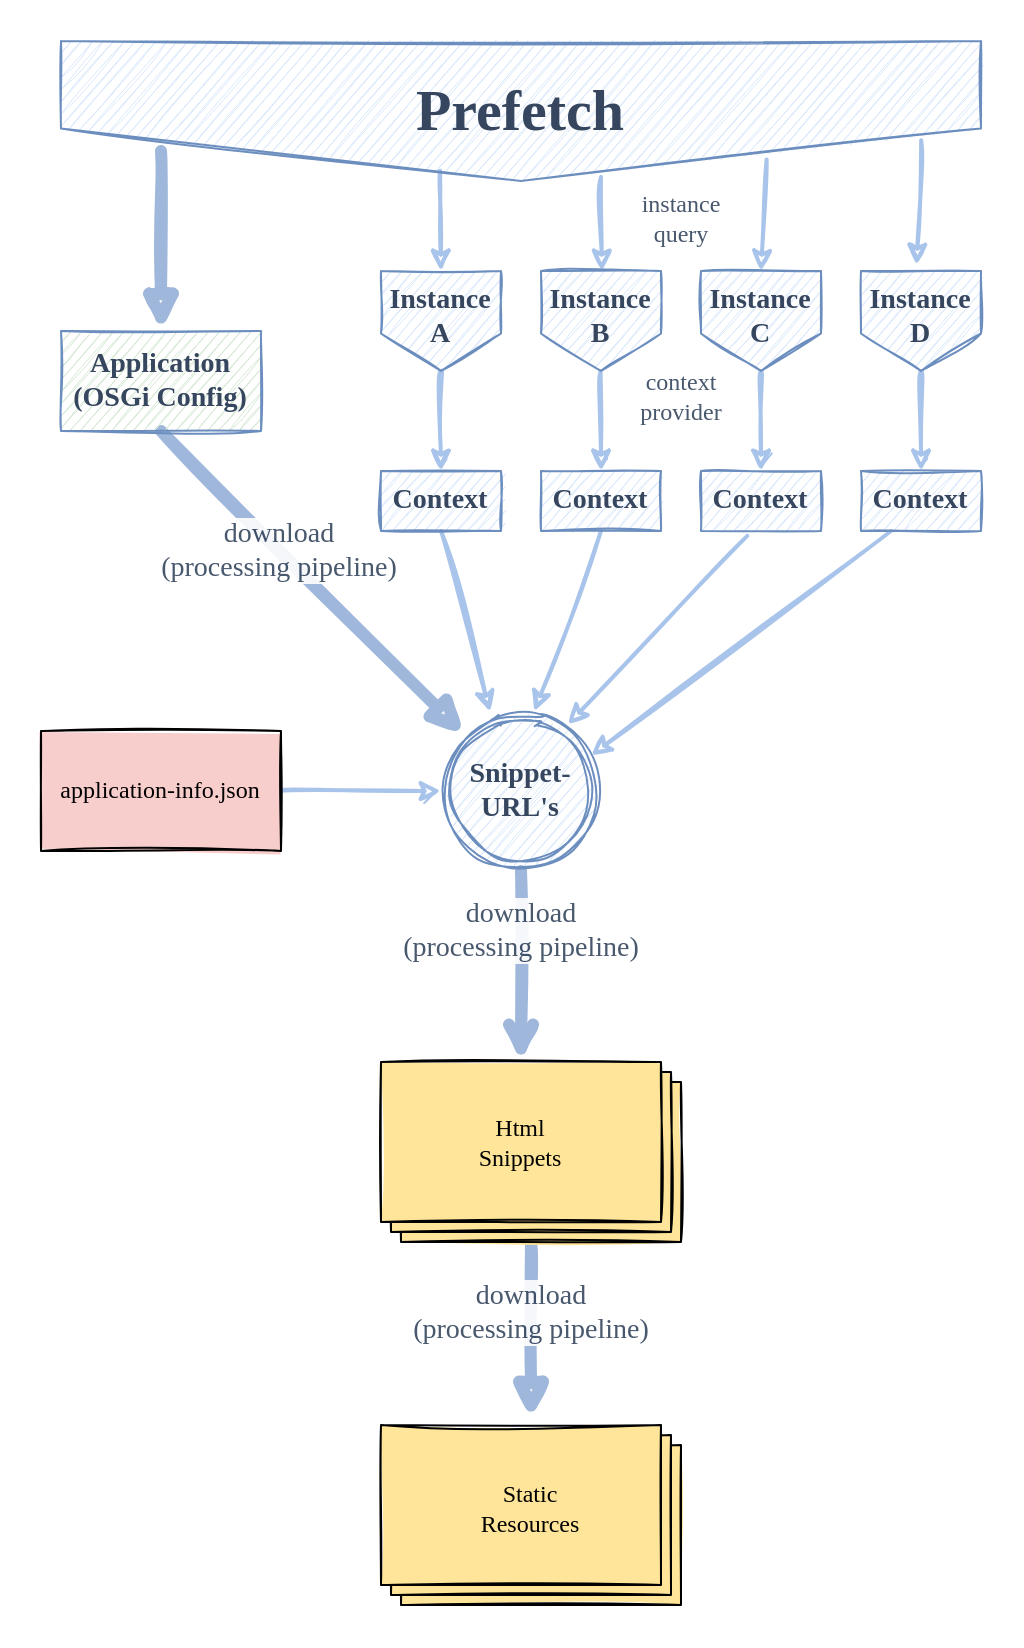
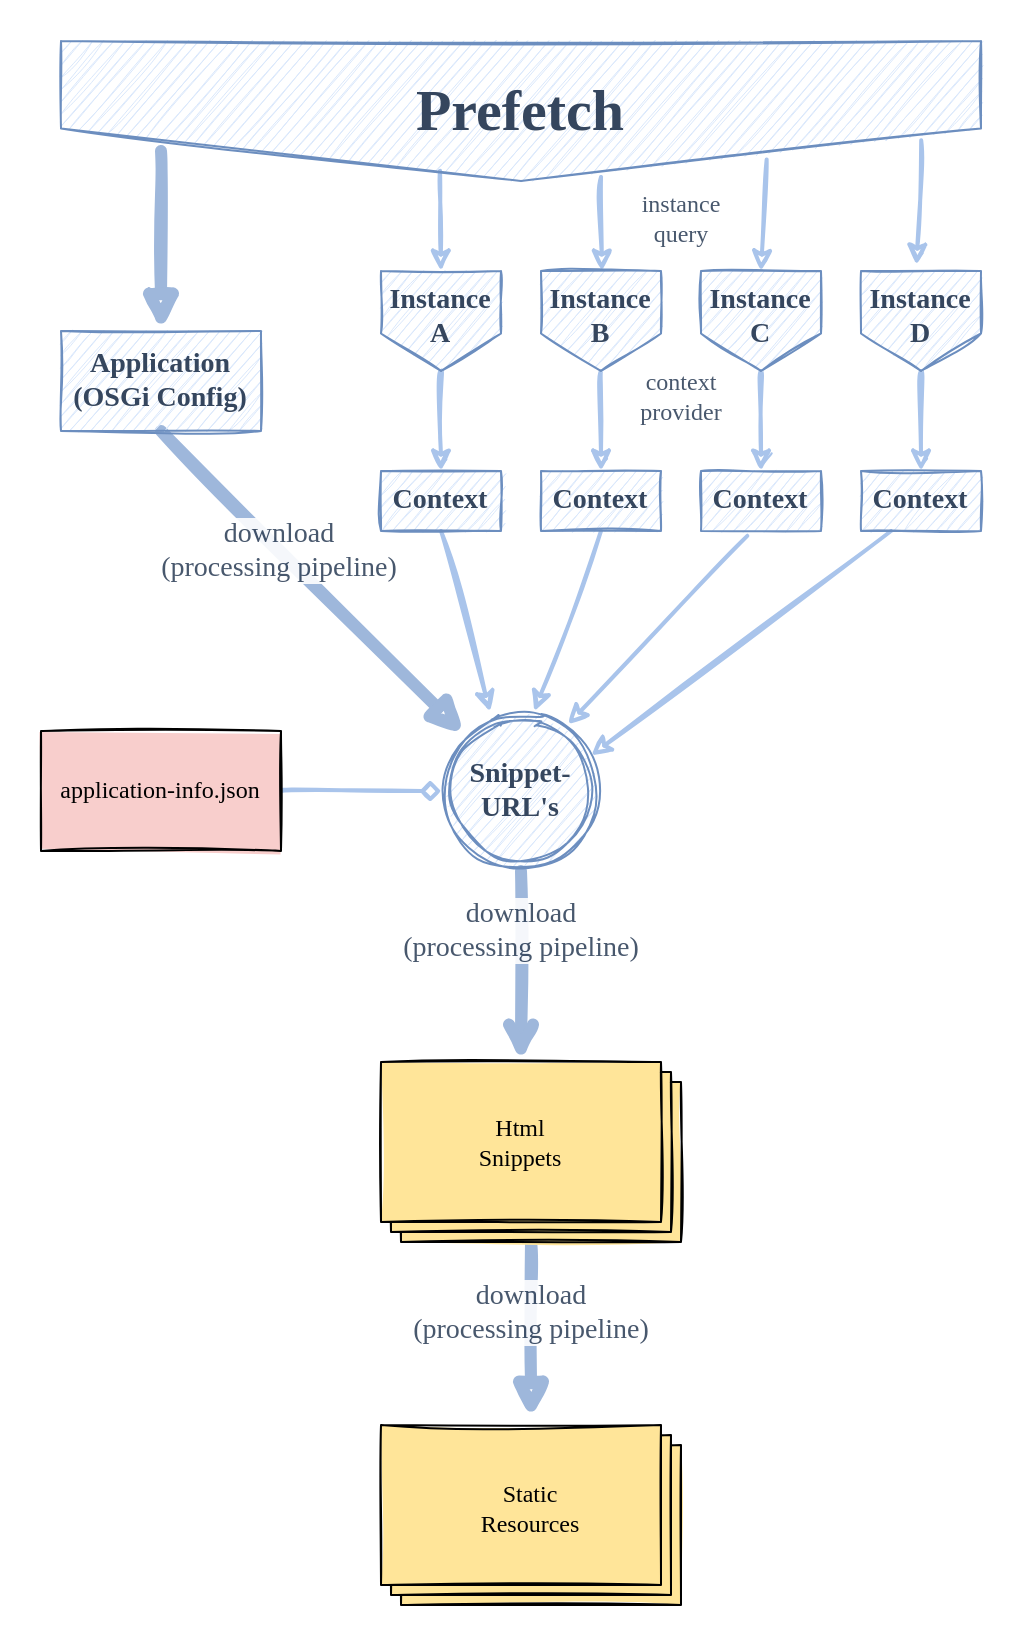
- <mxCell id="33" value="Application&lt;br&gt;(OSGi Config)" style="rounded=0;whiteSpace=wrap;html=1;sketch=1;strokeColor=#6c8ebf;fillColor=#d5e8d4;fontFamily=Indie Flower;fontSize=14;fontColor=#35465E;fontStyle=1;" vertex="1" parent="1"><mxGeometry x="30" y="165" width="100" height="50" as="geometry" /></mxCell>
+ <mxCell id="33" value="Application&lt;br&gt;(OSGi Config)" style="rounded=0;whiteSpace=wrap;html=1;sketch=1;strokeColor=#6c8ebf;fillColor=#dae8fc;fontFamily=Indie Flower;fontSize=14;fontColor=#35465E;fontStyle=1" vertex="1" parent="1"><mxGeometry x="30" y="165" width="100" height="50" as="geometry" /></mxCell>
- <mxCell id="11" style="edgeStyle=orthogonalEdgeStyle;curved=1;rounded=0;sketch=1;orthogonalLoop=1;jettySize=auto;html=1;exitX=1;exitY=0.5;exitDx=0;exitDy=0;entryX=0;entryY=0.5;entryDx=0;entryDy=0;strokeColor=#A9C4EB;strokeWidth=2;fontFamily=Indie Flower;fontSize=14;fontColor=#35465E;" edge="1" parent="1" source="23" target="30"><mxGeometry relative="1" as="geometry" /></mxCell>
+ <mxCell id="11" style="edgeStyle=orthogonalEdgeStyle;curved=1;rounded=0;sketch=1;orthogonalLoop=1;jettySize=auto;html=1;exitX=1;exitY=0.5;exitDx=0;exitDy=0;entryX=0;entryY=0.5;entryDx=0;entryDy=0;strokeColor=#A9C4EB;strokeWidth=2;fontFamily=Indie Flower;fontSize=14;fontColor=#35465E;endArrow=diamond;" edge="1" parent="1" source="23" target="30"><mxGeometry relative="1" as="geometry" /></mxCell>
